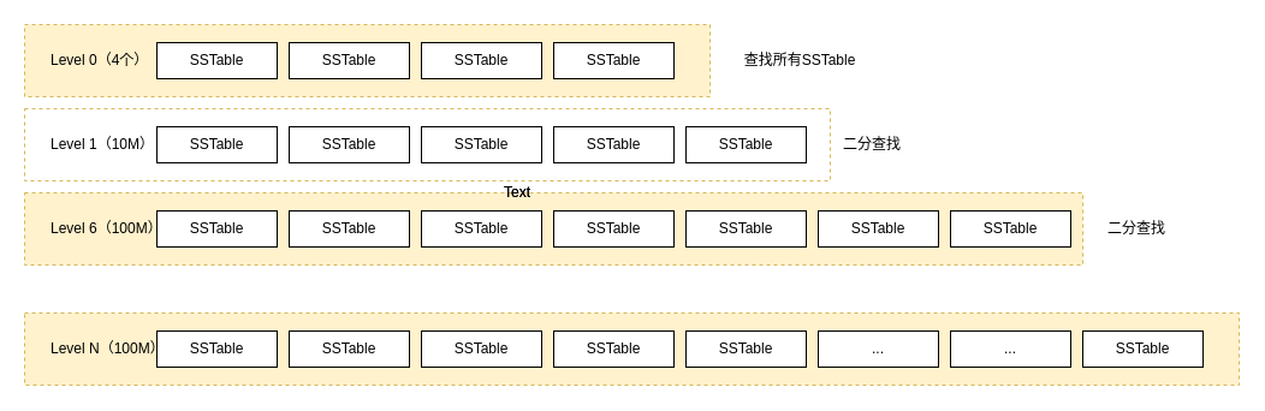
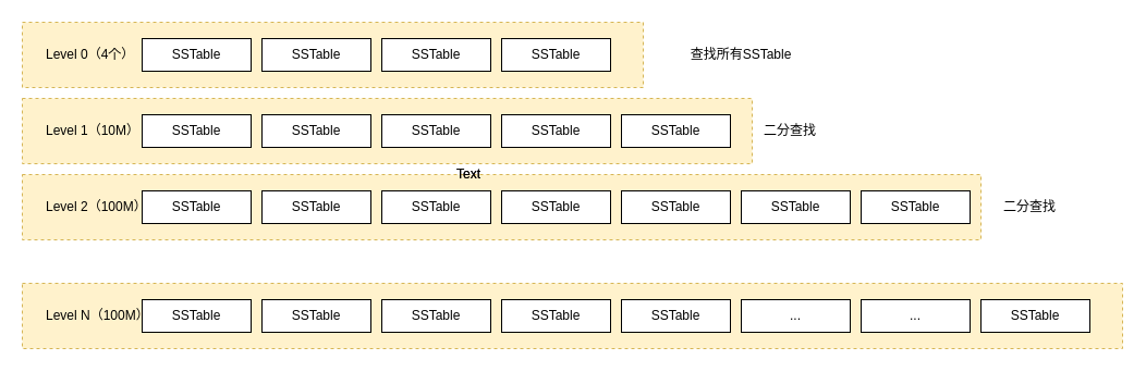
- <mxCell id="32" value="查找所有SSTable" style="text;html=1;strokeColor=none;fillColor=none;align=center;verticalAlign=middle;whiteSpace=wrap;rounded=0;dashed=1;" vertex="1" parent="1"><mxGeometry x="590" y="40" width="150" height="20" as="geometry" /></mxCell>
+ <mxCell id="32" value="查找所有SSTable" style="text;html=1;strokeColor=none;fillColor=none;align=center;verticalAlign=middle;whiteSpace=wrap;rounded=0;dashed=1;" vertex="1" parent="1"><mxGeometry x="605" y="40" width="150" height="20" as="geometry" /></mxCell>
- <mxCell id="7" value="&amp;nbsp; &amp;nbsp; &amp;nbsp; Level 1（10M）" style="rounded=0;whiteSpace=wrap;html=1;dashed=1;fillColor=#ffffff;strokeColor=#d6b656;align=left;" vertex="1" parent="1"><mxGeometry x="20" y="90" width="670" height="60" as="geometry" /></mxCell>
+ <mxCell id="7" value="&amp;nbsp; &amp;nbsp; &amp;nbsp; Level 1（10M）" style="rounded=0;whiteSpace=wrap;html=1;dashed=1;fillColor=#fff2cc;strokeColor=#d6b656;align=left;" vertex="1" parent="1"><mxGeometry x="20" y="90" width="670" height="60" as="geometry" /></mxCell>
- <mxCell id="13" value="&amp;nbsp; &amp;nbsp; &amp;nbsp; Level 6（100M）" style="rounded=0;whiteSpace=wrap;html=1;dashed=1;fillColor=#fff2cc;strokeColor=#d6b656;align=left;" vertex="1" parent="1"><mxGeometry x="20" y="160" width="880" height="60" as="geometry" /></mxCell>
+ <mxCell id="13" value="&amp;nbsp; &amp;nbsp; &amp;nbsp; Level 2（100M）" style="rounded=0;whiteSpace=wrap;html=1;dashed=1;fillColor=#fff2cc;strokeColor=#d6b656;align=left;" vertex="1" parent="1"><mxGeometry x="20" y="160" width="880" height="60" as="geometry" /></mxCell>
